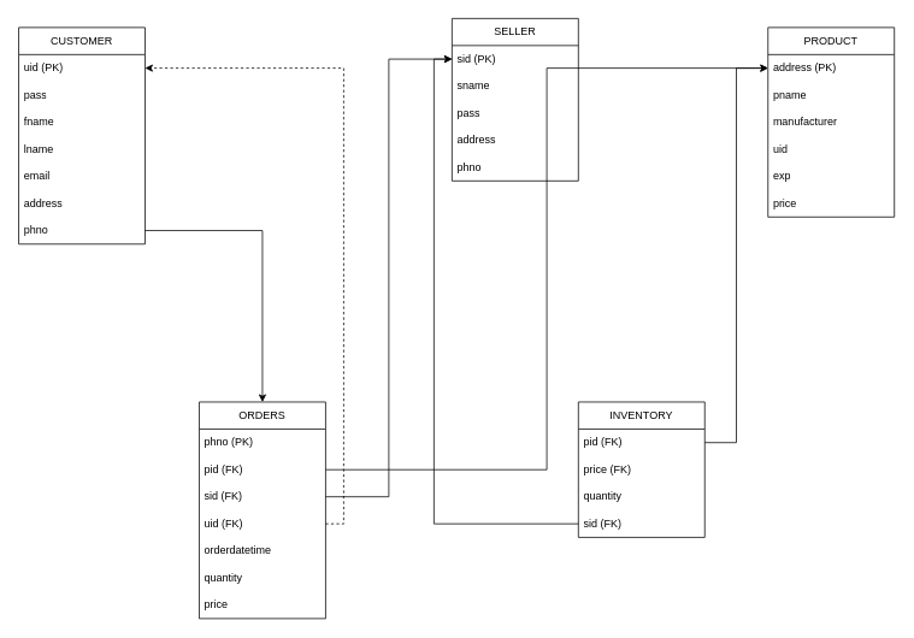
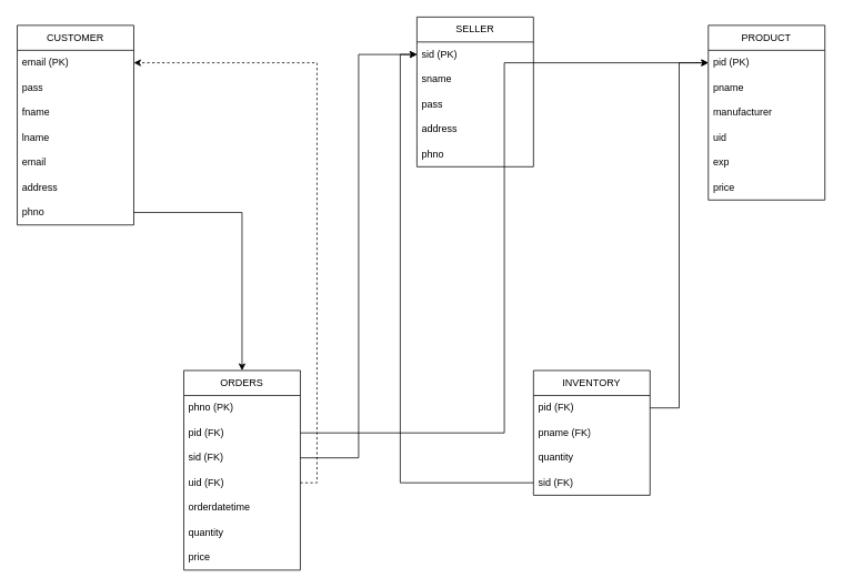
- <mxCell id="16" value="uid (PK)" style="text;strokeColor=none;fillColor=none;align=left;verticalAlign=middle;spacingLeft=4;spacingRight=4;overflow=hidden;points=[[0,0.5],[1,0.5]];portConstraint=eastwest;rotatable=0;whiteSpace=wrap;html=1;" vertex="1" parent="15"><mxGeometry y="30" width="140" height="30" as="geometry" /></mxCell>
+ <mxCell id="16" value="email (PK)" style="text;strokeColor=none;fillColor=none;align=left;verticalAlign=middle;spacingLeft=4;spacingRight=4;overflow=hidden;points=[[0,0.5],[1,0.5]];portConstraint=eastwest;rotatable=0;whiteSpace=wrap;html=1;" vertex="1" parent="15"><mxGeometry y="30" width="140" height="30" as="geometry" /></mxCell>
- <mxCell id="24" value="address (PK)" style="text;strokeColor=none;fillColor=none;align=left;verticalAlign=middle;spacingLeft=4;spacingRight=4;overflow=hidden;points=[[0,0.5],[1,0.5]];portConstraint=eastwest;rotatable=0;whiteSpace=wrap;html=1;" vertex="1" parent="23"><mxGeometry y="30" width="140" height="30" as="geometry" /></mxCell>
+ <mxCell id="24" value="pid (PK)" style="text;strokeColor=none;fillColor=none;align=left;verticalAlign=middle;spacingLeft=4;spacingRight=4;overflow=hidden;points=[[0,0.5],[1,0.5]];portConstraint=eastwest;rotatable=0;whiteSpace=wrap;html=1;" vertex="1" parent="23"><mxGeometry y="30" width="140" height="30" as="geometry" /></mxCell>
- <mxCell id="12" value="price (FK)" style="text;strokeColor=none;fillColor=none;align=left;verticalAlign=middle;spacingLeft=4;spacingRight=4;overflow=hidden;points=[[0,0.5],[1,0.5]];portConstraint=eastwest;rotatable=0;whiteSpace=wrap;html=1;" vertex="1" parent="10"><mxGeometry y="60" width="140" height="30" as="geometry" /></mxCell>
+ <mxCell id="12" value="pname (FK)" style="text;strokeColor=none;fillColor=none;align=left;verticalAlign=middle;spacingLeft=4;spacingRight=4;overflow=hidden;points=[[0,0.5],[1,0.5]];portConstraint=eastwest;rotatable=0;whiteSpace=wrap;html=1;" vertex="1" parent="10"><mxGeometry y="60" width="140" height="30" as="geometry" /></mxCell>
